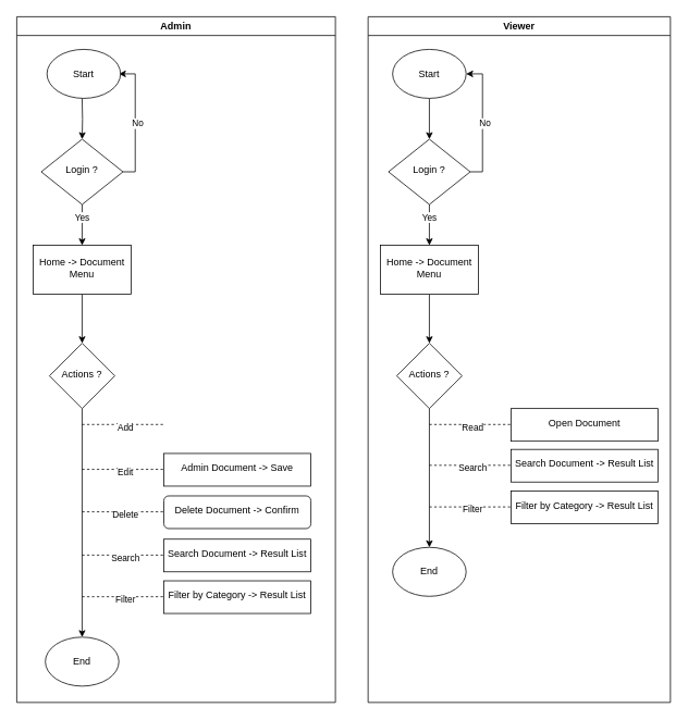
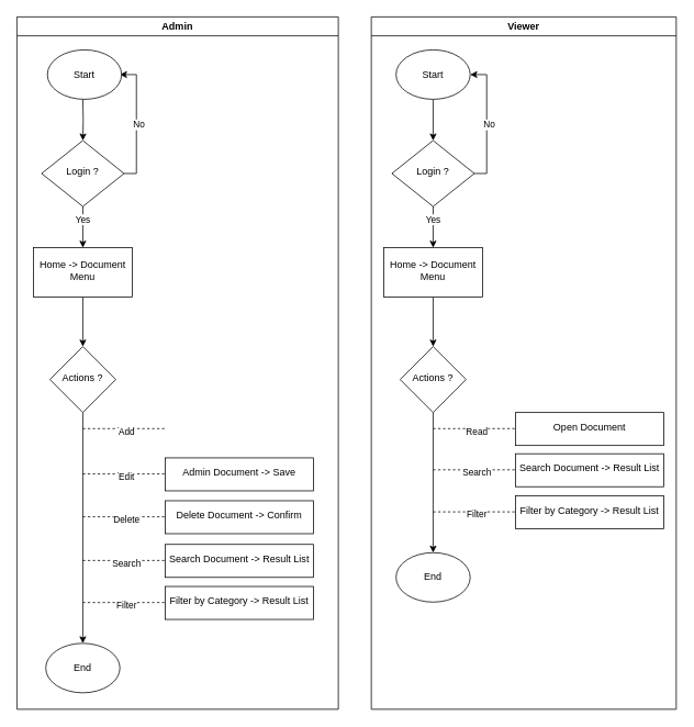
- <mxCell id="19" value="Delete Document&amp;nbsp;&lt;span style=&quot;background-color: transparent; color: light-dark(rgb(0, 0, 0), rgb(255, 255, 255));&quot;&gt;-&amp;gt; Confirm&lt;/span&gt;" style="whiteSpace=wrap;html=1;shadow=0;strokeWidth=1;spacing=6;spacingTop=-4;rounded=1;" parent="2" vertex="1"><mxGeometry x="180" y="587" width="180" height="40" as="geometry" /></mxCell>
+ <mxCell id="19" value="Delete Document&amp;nbsp;&lt;span style=&quot;background-color: transparent; color: light-dark(rgb(0, 0, 0), rgb(255, 255, 255));&quot;&gt;-&amp;gt; Confirm&lt;/span&gt;" style="whiteSpace=wrap;html=1;shadow=0;strokeWidth=1;spacing=6;spacingTop=-4;" parent="2" vertex="1"><mxGeometry x="180" y="587" width="180" height="40" as="geometry" /></mxCell>
